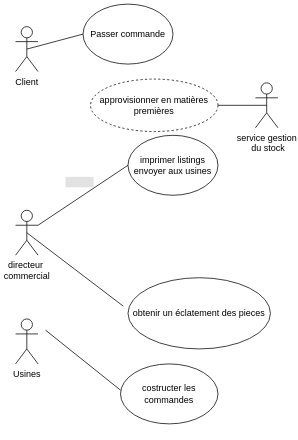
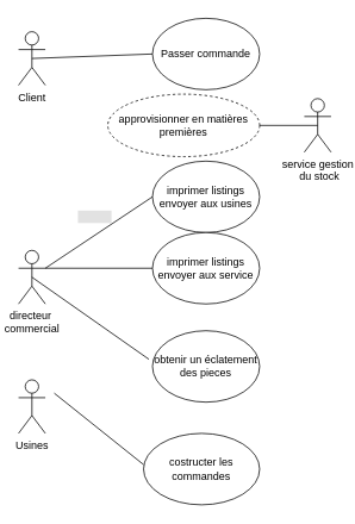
- <mxCell id="4" value="Passer commande" style="ellipse;whiteSpace=wrap;html=1;" vertex="1" parent="1"><mxGeometry x="110" y="5" width="120" height="80" as="geometry" /></mxCell>
+ <mxCell id="4" value="Passer commande" style="ellipse;whiteSpace=wrap;html=1;" vertex="1" parent="1"><mxGeometry x="170" y="20" width="120" height="80" as="geometry" /></mxCell>
+ <mxCell id="10" value="" style="endArrow=none;html=1;rounded=0;exitX=1;exitY=0.333;exitDx=0;exitDy=0;exitPerimeter=0;entryX=0;entryY=0.5;entryDx=0;entryDy=0;" edge="1" parent="1" source="3" target="9"><mxGeometry width="50" height="50" relative="1" as="geometry"><mxPoint x="100" y="300" as="sourcePoint" /><mxPoint x="150" y="250" as="targetPoint" /></mxGeometry></mxCell>
+ <mxCell id="9" value="imprimer listings&lt;br&gt;envoyer aux service" style="ellipse;whiteSpace=wrap;html=1;" vertex="1" parent="1"><mxGeometry x="170" y="260" width="120" height="80" as="geometry" /></mxCell>
- <mxCell id="6" value="obtenir un éclatement des pieces&lt;span style=&quot;outline: 0px; box-sizing: border-box; color: rgba(0, 0, 0, 0); text-align: start; caret-color: rgba(255, 255, 255, 0.81); background-color: rgb(226, 226, 226); height: 1em; font-family: g_d7_f6, sans-serif; font-size: 13.855px; position: absolute; top: 237.151px; left: 86.624px; transform-origin: left bottom; pointer-events: all;&quot;&gt;&lt;/span&gt;&lt;span style=&quot;outline: 0px; box-sizing: border-box; color: rgba(0, 0, 0, 0); text-align: start; caret-color: rgba(255, 255, 255, 0.81); background-color: rgb(226, 226, 226); height: 1em; font-family: g_d7_f6, sans-serif; font-size: 13.855px; position: absolute; top: 237.151px; left: 86.624px; transform-origin: left bottom; pointer-events: all; transform: scaleX(0.94) translateY(-7.91%);&quot;&gt;pièces&lt;/span&gt;" style="ellipse;whiteSpace=wrap;html=1;" vertex="1" parent="1"><mxGeometry x="170" y="370" width="190" height="95" as="geometry" /></mxCell>
+ <mxCell id="6" value="obtenir un éclatement des pieces&lt;span style=&quot;outline: 0px; box-sizing: border-box; color: rgba(0, 0, 0, 0); text-align: start; caret-color: rgba(255, 255, 255, 0.81); background-color: rgb(226, 226, 226); height: 1em; font-family: g_d7_f6, sans-serif; font-size: 13.855px; position: absolute; top: 237.151px; left: 86.624px; transform-origin: left bottom; pointer-events: all;&quot;&gt;&lt;/span&gt;&lt;span style=&quot;outline: 0px; box-sizing: border-box; color: rgba(0, 0, 0, 0); text-align: start; caret-color: rgba(255, 255, 255, 0.81); background-color: rgb(226, 226, 226); height: 1em; font-family: g_d7_f6, sans-serif; font-size: 13.855px; position: absolute; top: 237.151px; left: 86.624px; transform-origin: left bottom; pointer-events: all; transform: scaleX(0.94) translateY(-7.91%);&quot;&gt;pièces&lt;/span&gt;" style="ellipse;whiteSpace=wrap;html=1;" vertex="1" parent="1"><mxGeometry x="170" y="370" width="120" height="80" as="geometry" /></mxCell>
